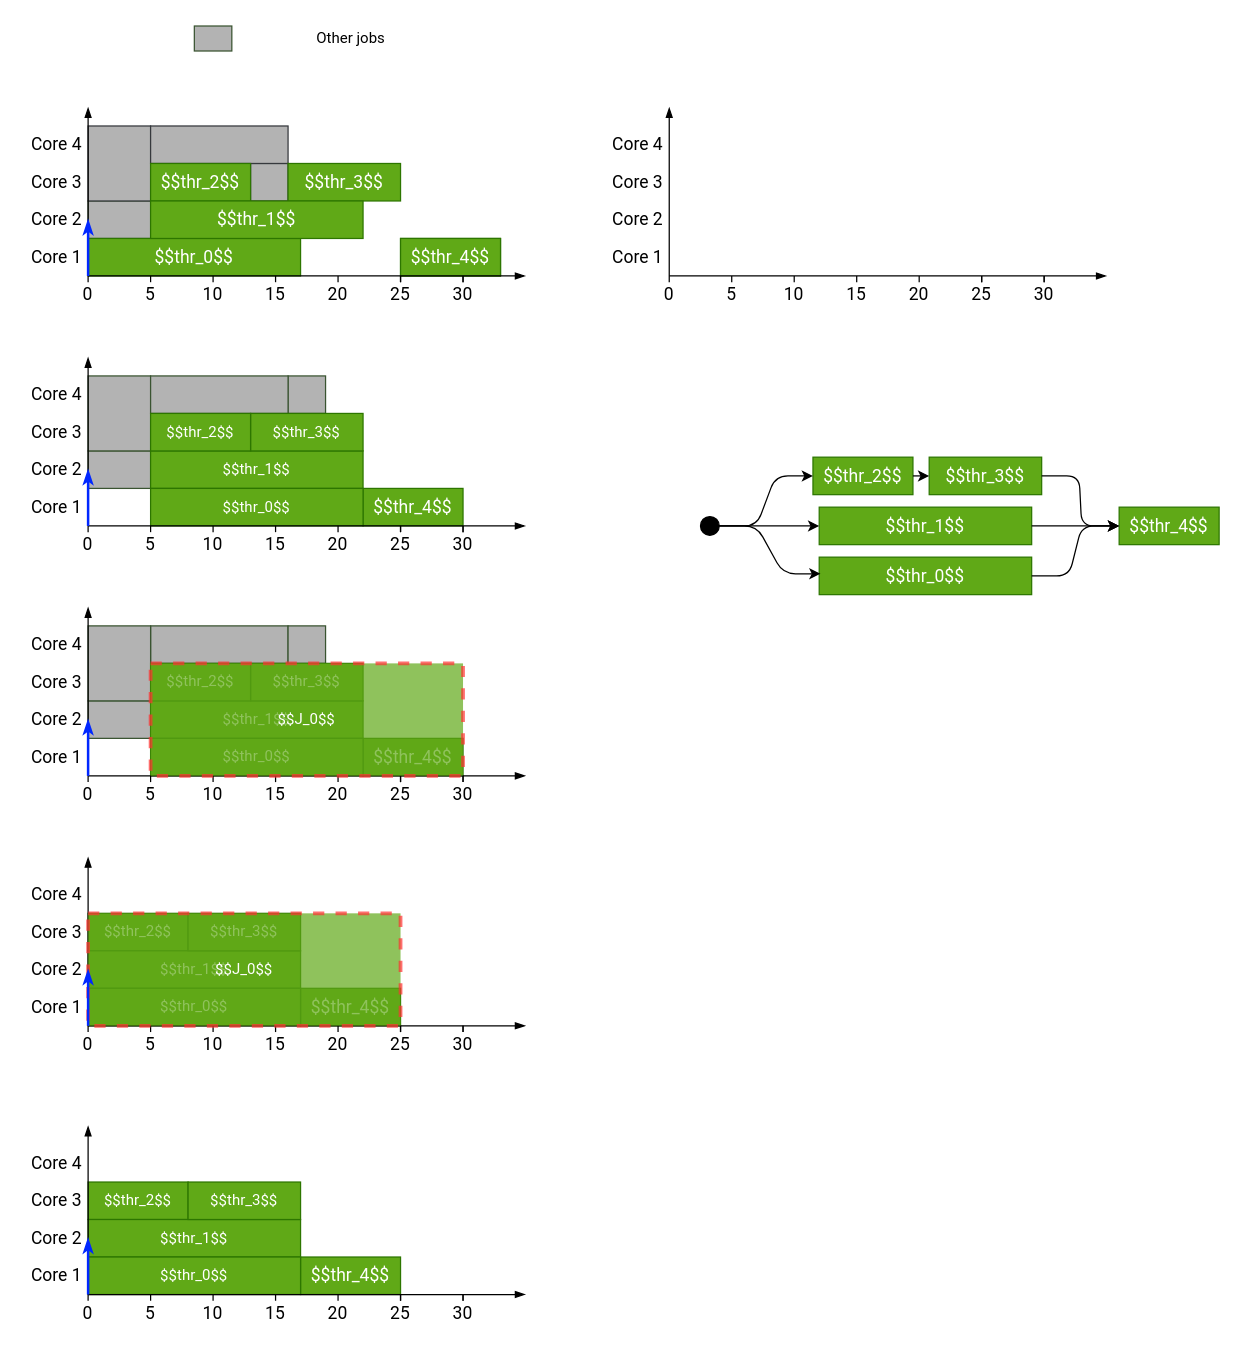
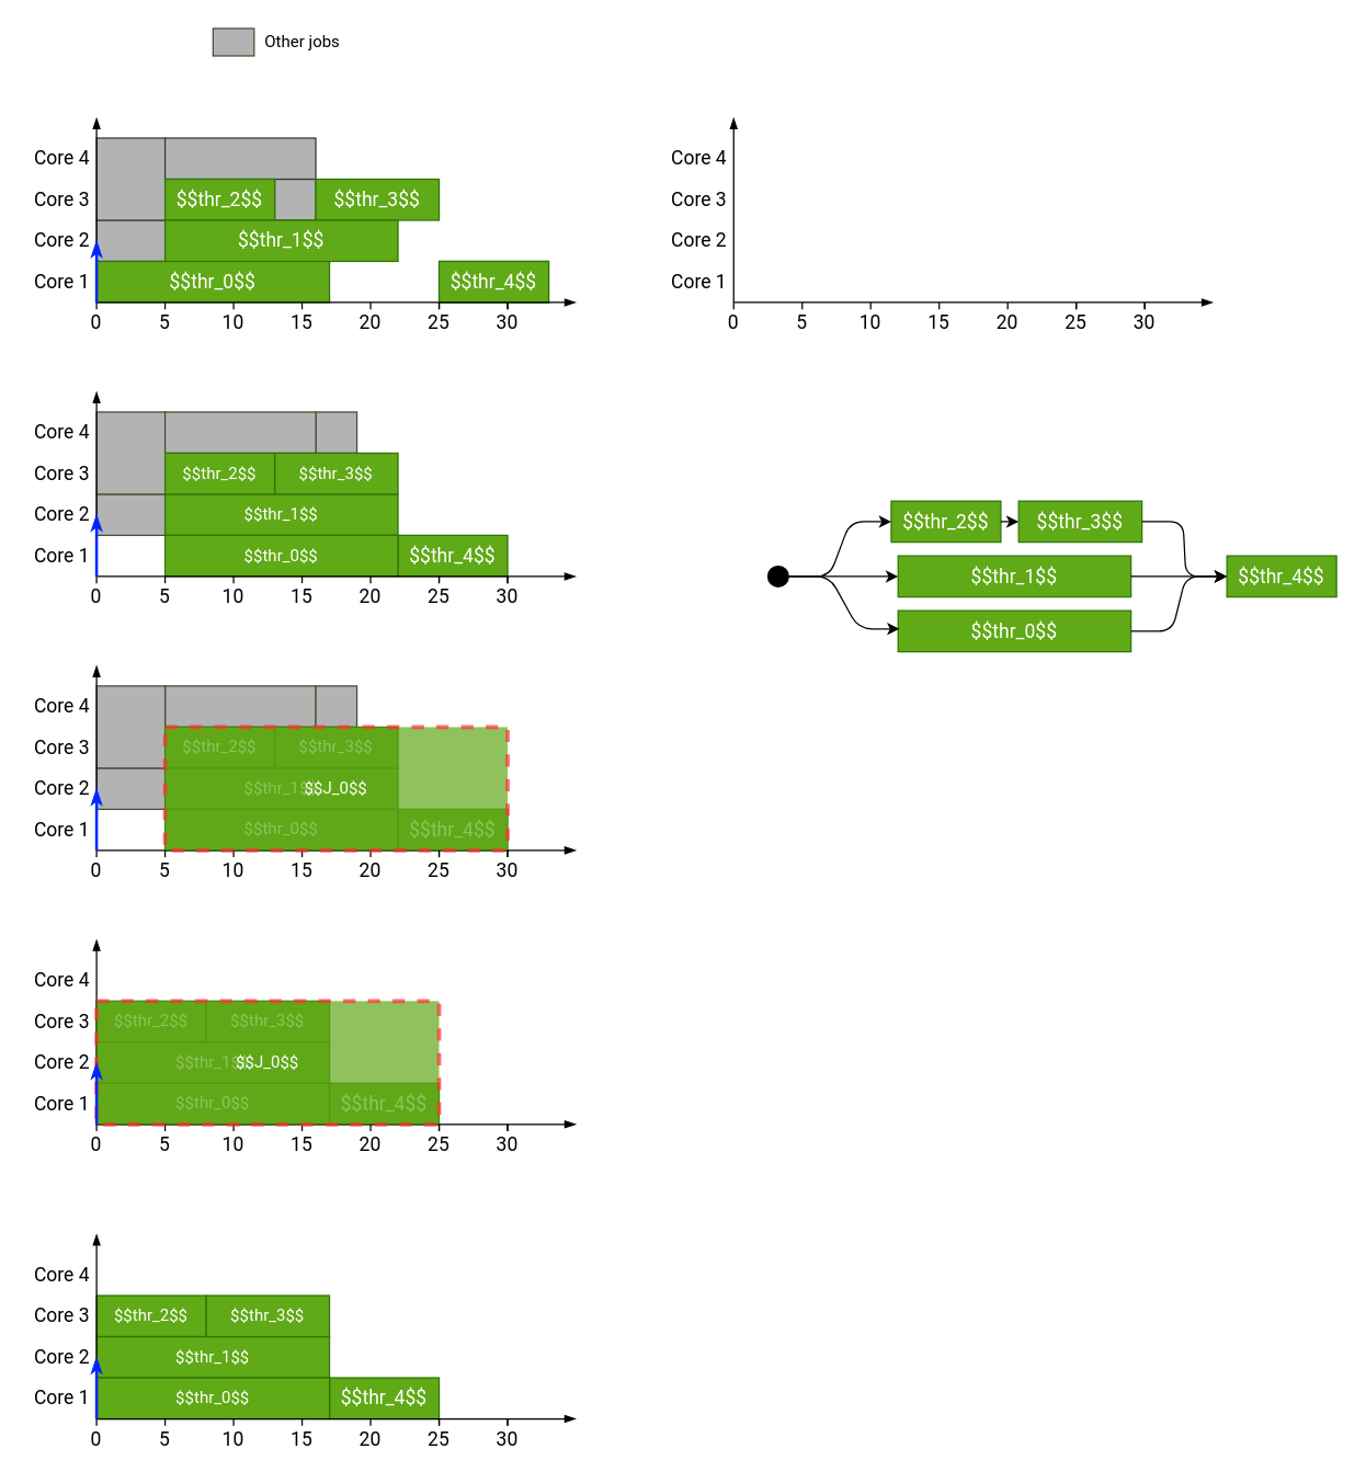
- <mxCell id="81" value="Other jobs" style="text;html=1;strokeColor=none;fillColor=none;align=center;verticalAlign=middle;whiteSpace=wrap;rounded=0;opacity=70;fontFamily=Roboto;FType=g;" parent="1" vertex="1"><mxGeometry x="247.5" y="20" width="65" height="20" as="geometry" /></mxCell>
+ <mxCell id="81" value="Other jobs" style="text;html=1;strokeColor=none;fillColor=none;align=center;verticalAlign=middle;whiteSpace=wrap;rounded=0;opacity=70;fontFamily=Roboto;FType=g;" parent="1" vertex="1"><mxGeometry x="187.5" y="20" width="65" height="20" as="geometry" /></mxCell>
